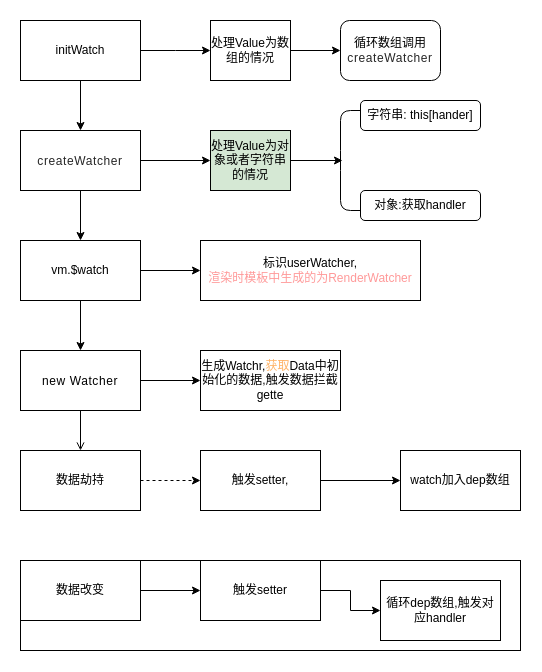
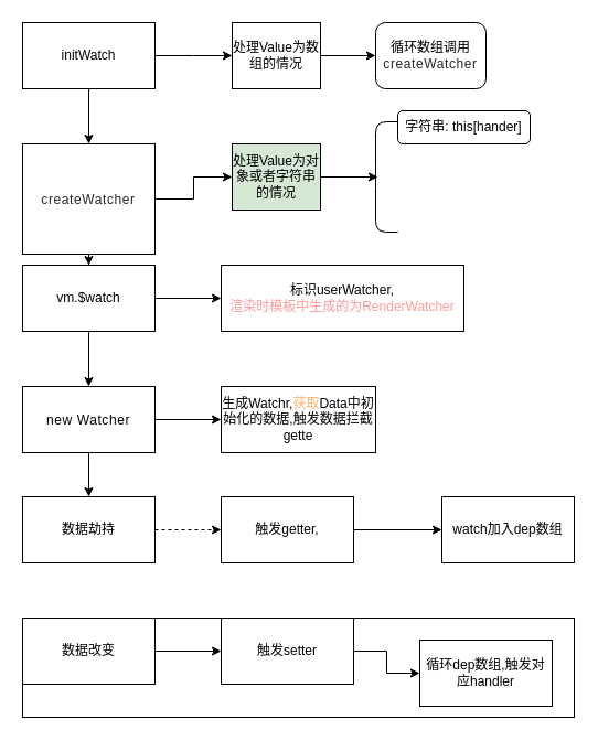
- <mxCell id="7" value="&lt;span style=&quot;color: rgb(38 , 38 , 38) ; line-height: 24px ; letter-spacing: 0.05em ; outline-style: none ; overflow-wrap: break-word ; background-color: rgb(255 , 255 , 255)&quot;&gt;&lt;font style=&quot;font-size: 12px&quot;&gt;createWatcher&lt;/font&gt;&lt;/span&gt;" style="rounded=0;whiteSpace=wrap;html=1;" vertex="1" parent="1"><mxGeometry x="20" y="130" width="120" height="60" as="geometry" /></mxCell>
+ <mxCell id="7" value="&lt;span style=&quot;color: rgb(38 , 38 , 38) ; line-height: 24px ; letter-spacing: 0.05em ; outline-style: none ; overflow-wrap: break-word ; background-color: rgb(255 , 255 , 255)&quot;&gt;&lt;font style=&quot;font-size: 12px&quot;&gt;createWatcher&lt;/font&gt;&lt;/span&gt;" style="rounded=0;whiteSpace=wrap;html=1;" vertex="1" parent="1"><mxGeometry x="20" y="130" width="120" height="100" as="geometry" /></mxCell>
- <mxCell id="26" value="对象:获取handler" style="rounded=1;whiteSpace=wrap;html=1;" vertex="1" parent="1"><mxGeometry x="360" y="190" width="120" height="30" as="geometry" /></mxCell>
- <mxCell id="11" value="" style="edgeStyle=orthogonalEdgeStyle;rounded=0;orthogonalLoop=1;jettySize=auto;html=1;endArrow=open;" edge="1" parent="1" source="13" target="15"><mxGeometry relative="1" as="geometry" /></mxCell>
+ <mxCell id="11" value="" style="edgeStyle=orthogonalEdgeStyle;rounded=0;orthogonalLoop=1;jettySize=auto;html=1;" edge="1" parent="1" source="13" target="15"><mxGeometry relative="1" as="geometry" /></mxCell>
- <mxCell id="17" value="触发setter," style="rounded=0;whiteSpace=wrap;html=1;" vertex="1" parent="1"><mxGeometry x="200" y="450" width="120" height="60" as="geometry" /></mxCell>
+ <mxCell id="17" value="触发getter," style="rounded=0;whiteSpace=wrap;html=1;" vertex="1" parent="1"><mxGeometry x="200" y="450" width="120" height="60" as="geometry" /></mxCell>
